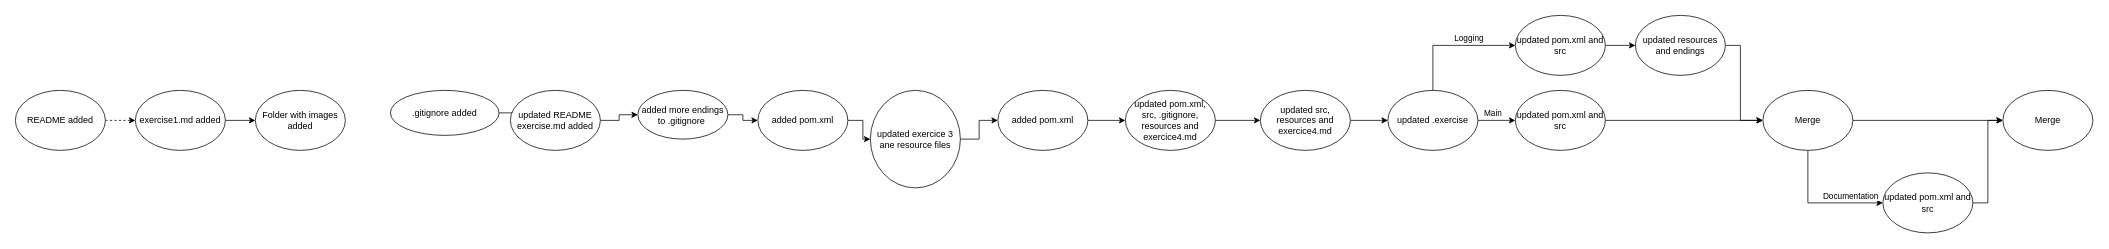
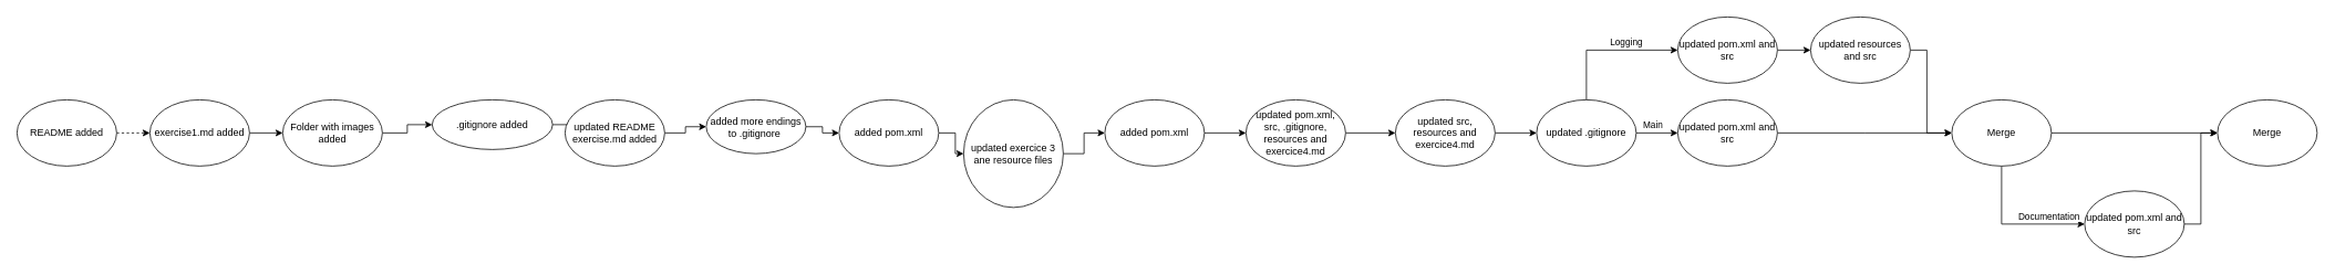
- <mxCell id="36" value="updated resources and endings" style="ellipse;whiteSpace=wrap;html=1;" vertex="1" parent="1"><mxGeometry x="2180" y="20" width="120" height="80" as="geometry" /></mxCell>
+ <mxCell id="36" value="updated resources and src" style="ellipse;whiteSpace=wrap;html=1;" vertex="1" parent="1"><mxGeometry x="2180" y="20" width="120" height="80" as="geometry" /></mxCell>
+ <mxCell id="6" style="edgeStyle=orthogonalEdgeStyle;rounded=0;orthogonalLoop=1;jettySize=auto;html=1;entryX=0;entryY=0.5;entryDx=0;entryDy=0;" edge="1" parent="1" source="7" target="9"><mxGeometry relative="1" as="geometry" /></mxCell>
- <mxCell id="28" value="updated .exercise" style="ellipse;whiteSpace=wrap;html=1;" vertex="1" parent="1"><mxGeometry x="1850" y="120" width="120" height="80" as="geometry" /></mxCell>
+ <mxCell id="28" value="updated .gitignore" style="ellipse;whiteSpace=wrap;html=1;" vertex="1" parent="1"><mxGeometry x="1850" y="120" width="120" height="80" as="geometry" /></mxCell>
